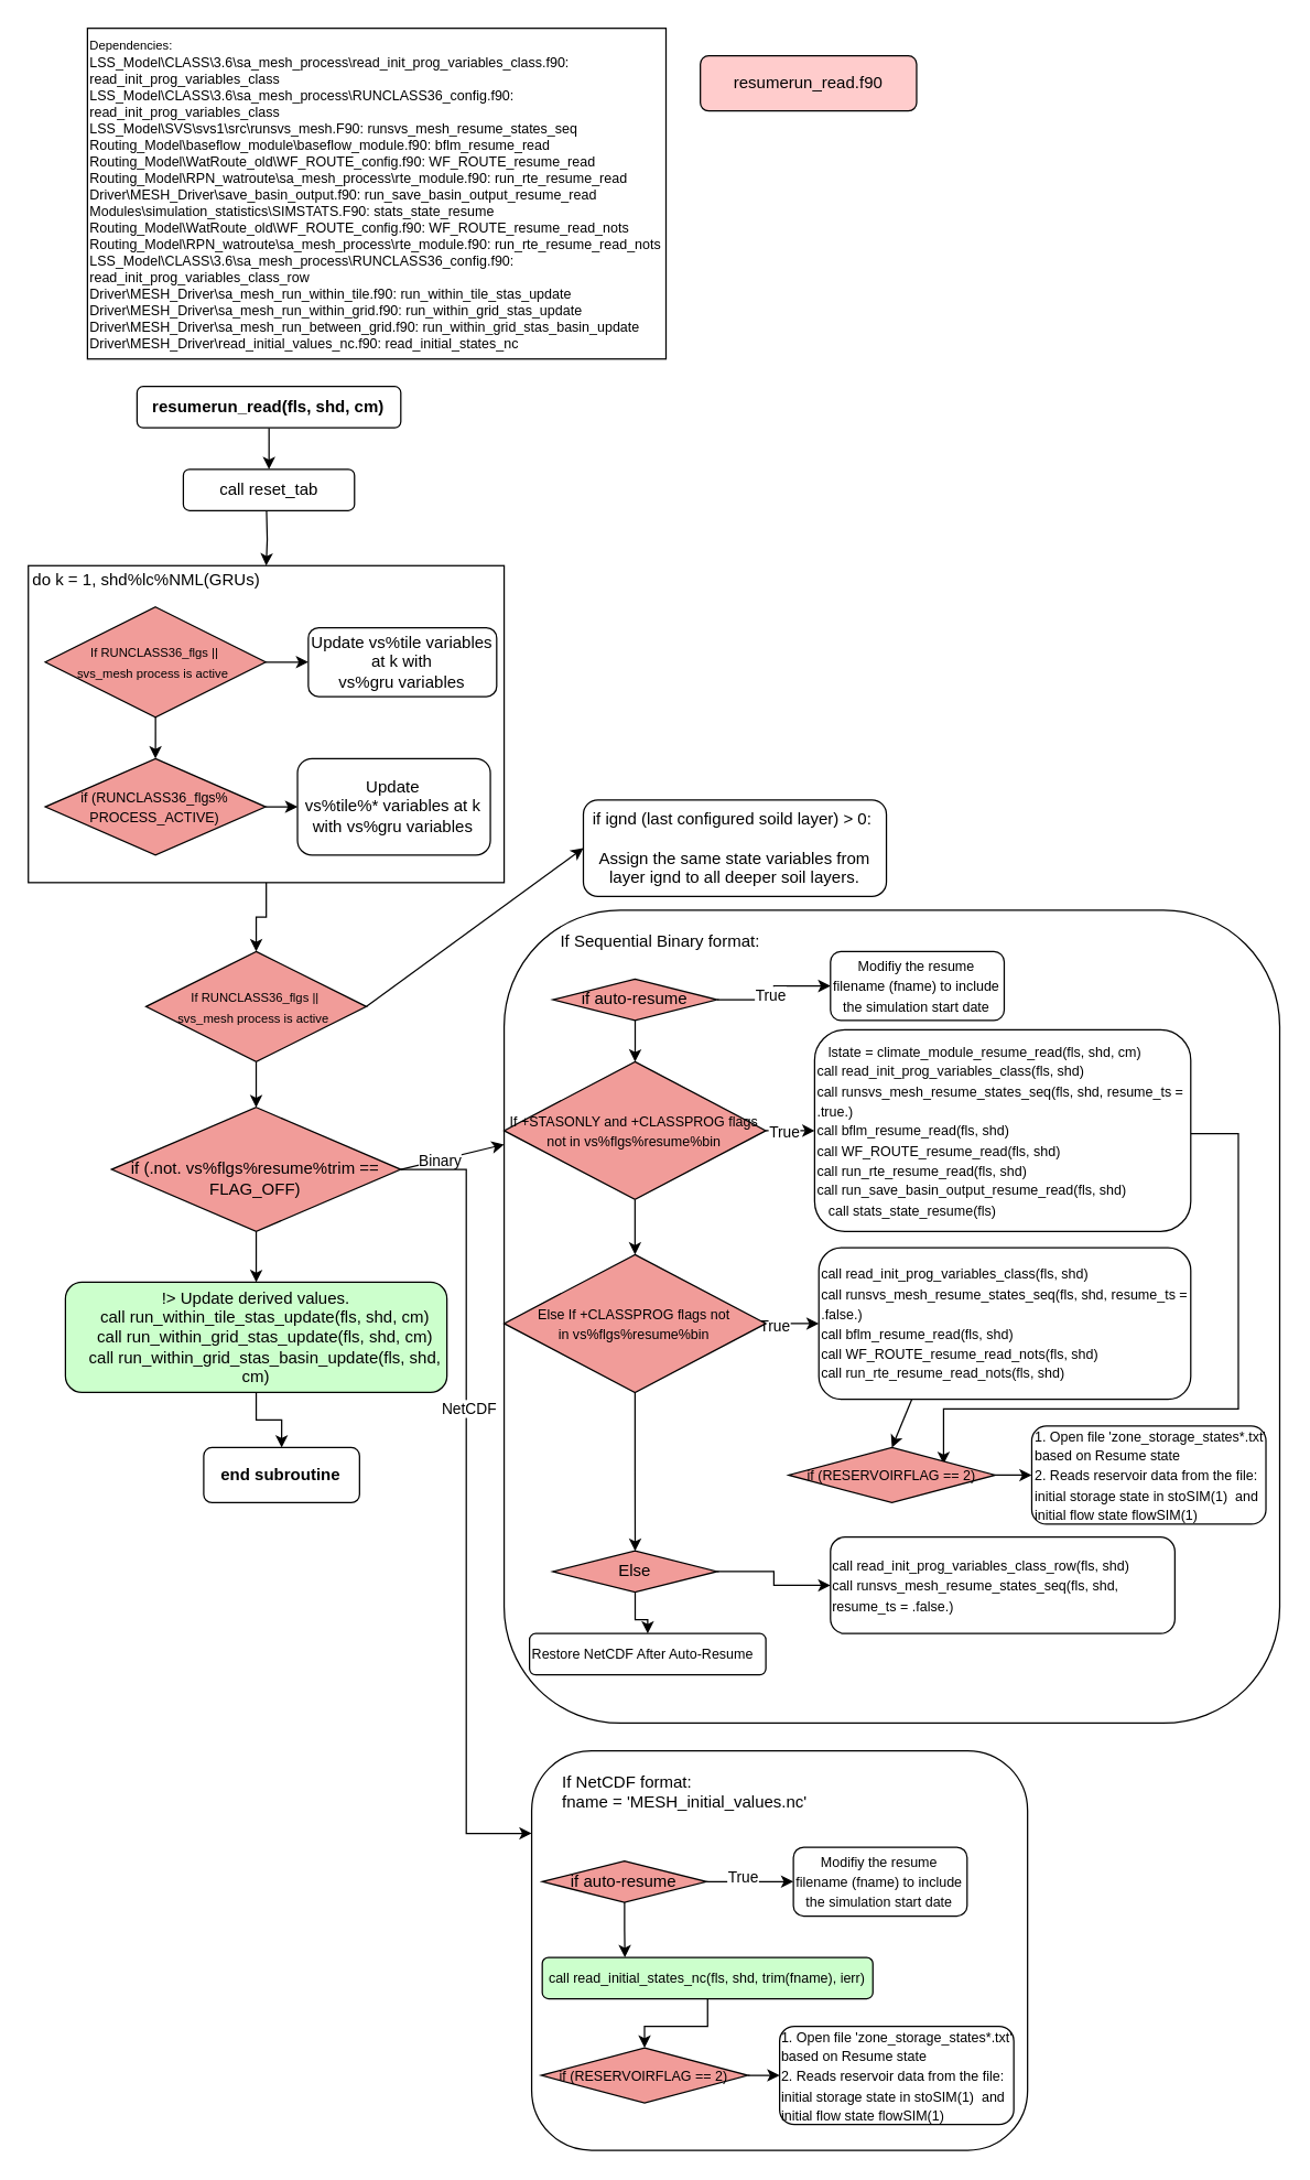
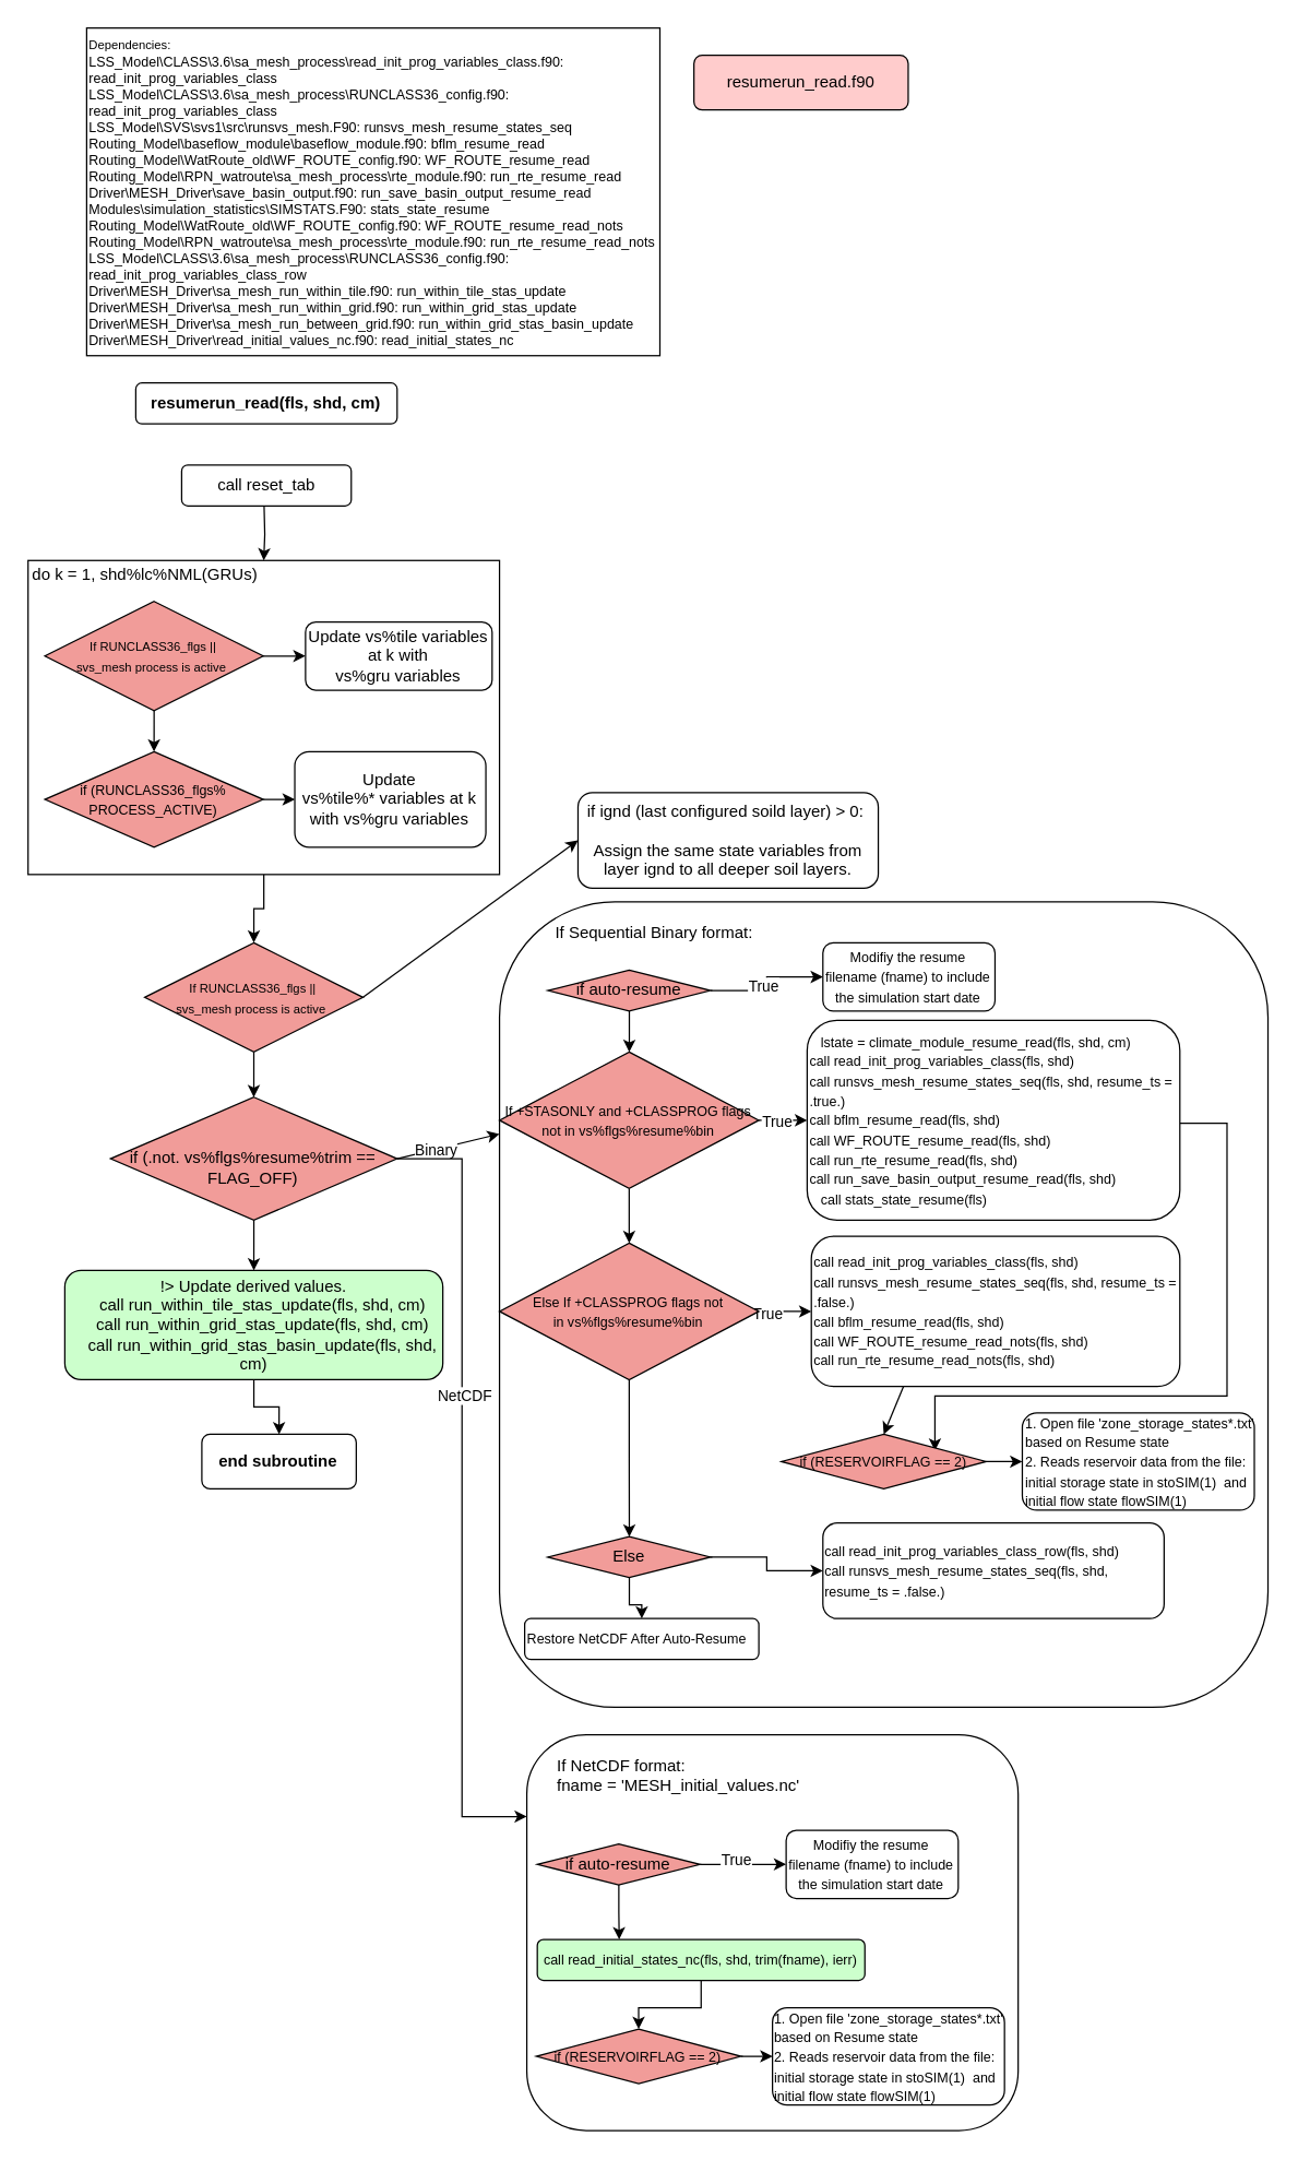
- <mxCell id="4" value="" style="edgeStyle=orthogonalEdgeStyle;rounded=0;orthogonalLoop=1;jettySize=auto;html=1;" parent="1" source="5" target="6" edge="1"><mxGeometry relative="1" as="geometry" /></mxCell>
